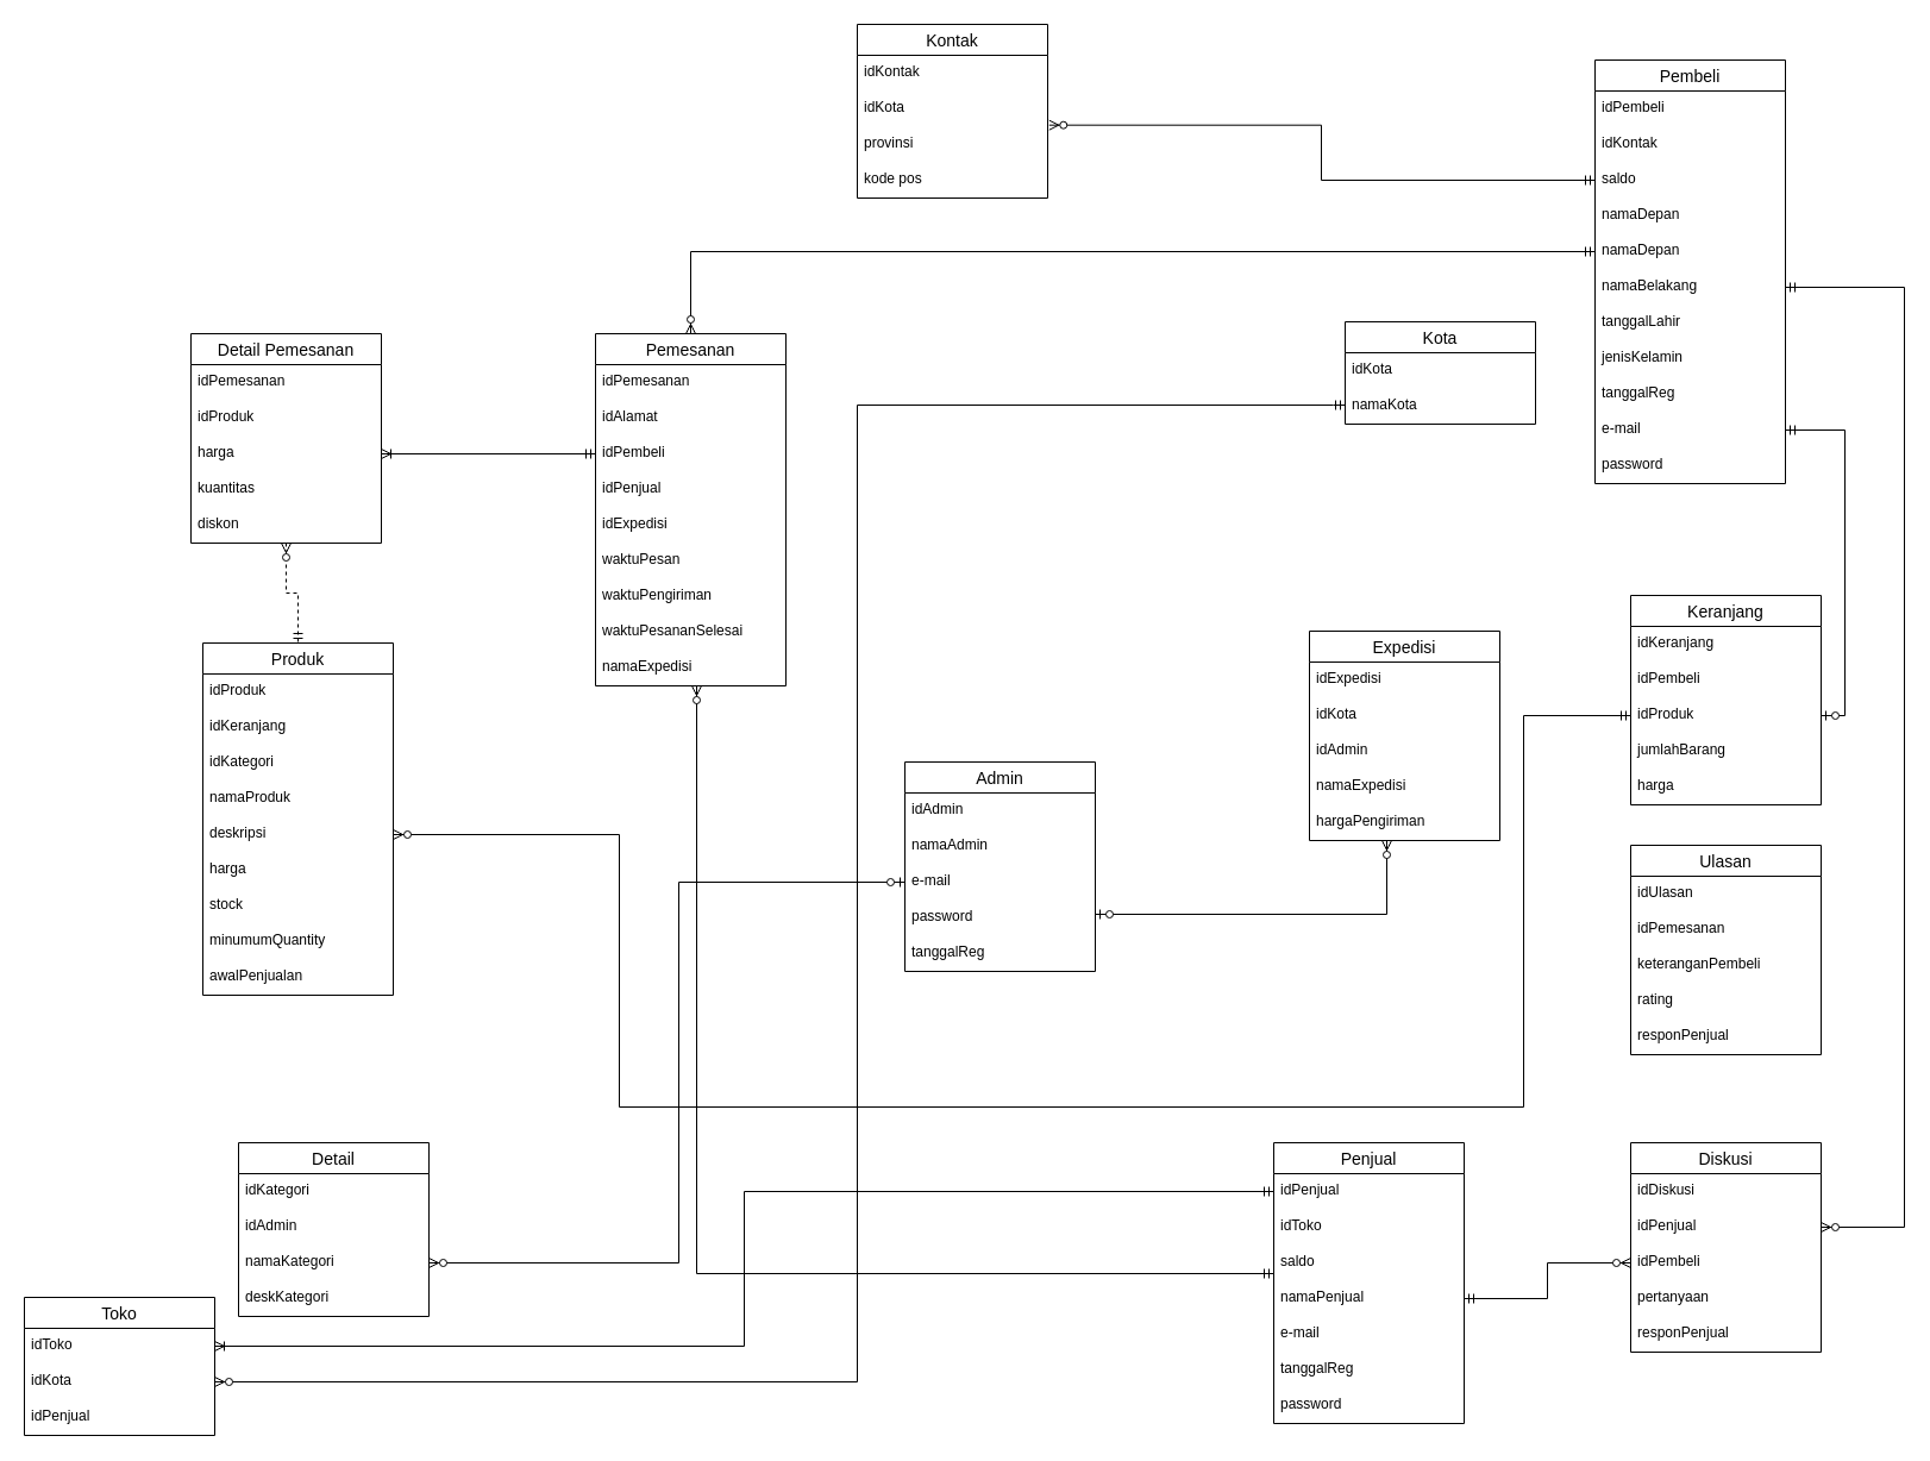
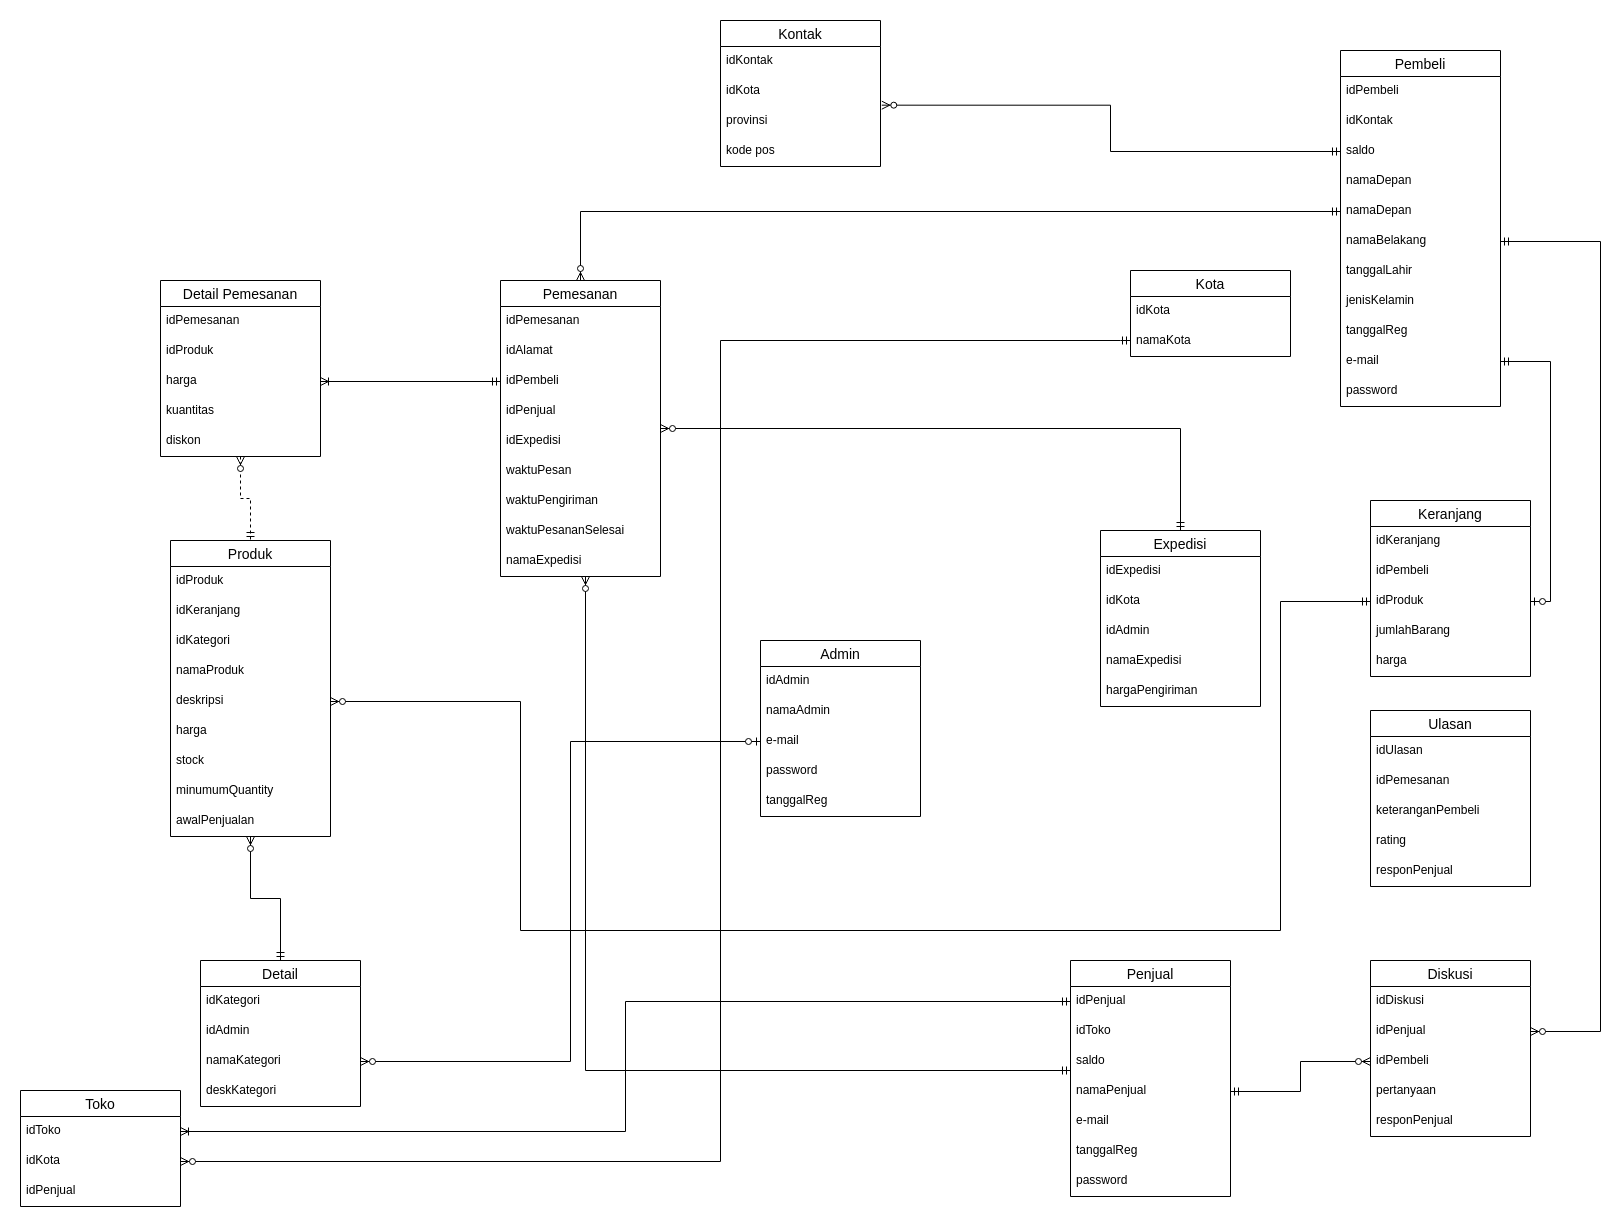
+ <mxCell id="36" style="edgeStyle=orthogonalEdgeStyle;rounded=0;orthogonalLoop=1;jettySize=auto;html=1;entryX=0.5;entryY=0;entryDx=0;entryDy=0;endArrow=ERmandOne;endFill=0;startArrow=ERzeroToMany;startFill=1;" parent="1" source="37" target="68" edge="1"><mxGeometry relative="1" as="geometry" /></mxCell>
- <mxCell id="23" style="edgeStyle=orthogonalEdgeStyle;rounded=0;orthogonalLoop=1;jettySize=auto;html=1;startArrow=ERzeroToOne;startFill=1;endArrow=ERzeroToMany;endFill=1;" parent="1" source="24" target="73" edge="1"><mxGeometry relative="1" as="geometry"><Array as="points"><mxPoint x="1165" y="768" /></Array></mxGeometry></mxCell>
+ <mxCell id="30" style="edgeStyle=orthogonalEdgeStyle;rounded=0;orthogonalLoop=1;jettySize=auto;html=1;entryX=0.5;entryY=1;entryDx=0;entryDy=0;startArrow=ERmandOne;startFill=0;endArrow=ERzeroToMany;endFill=1;" parent="1" source="31" target="58" edge="1"><mxGeometry relative="1" as="geometry" /></mxCell>
